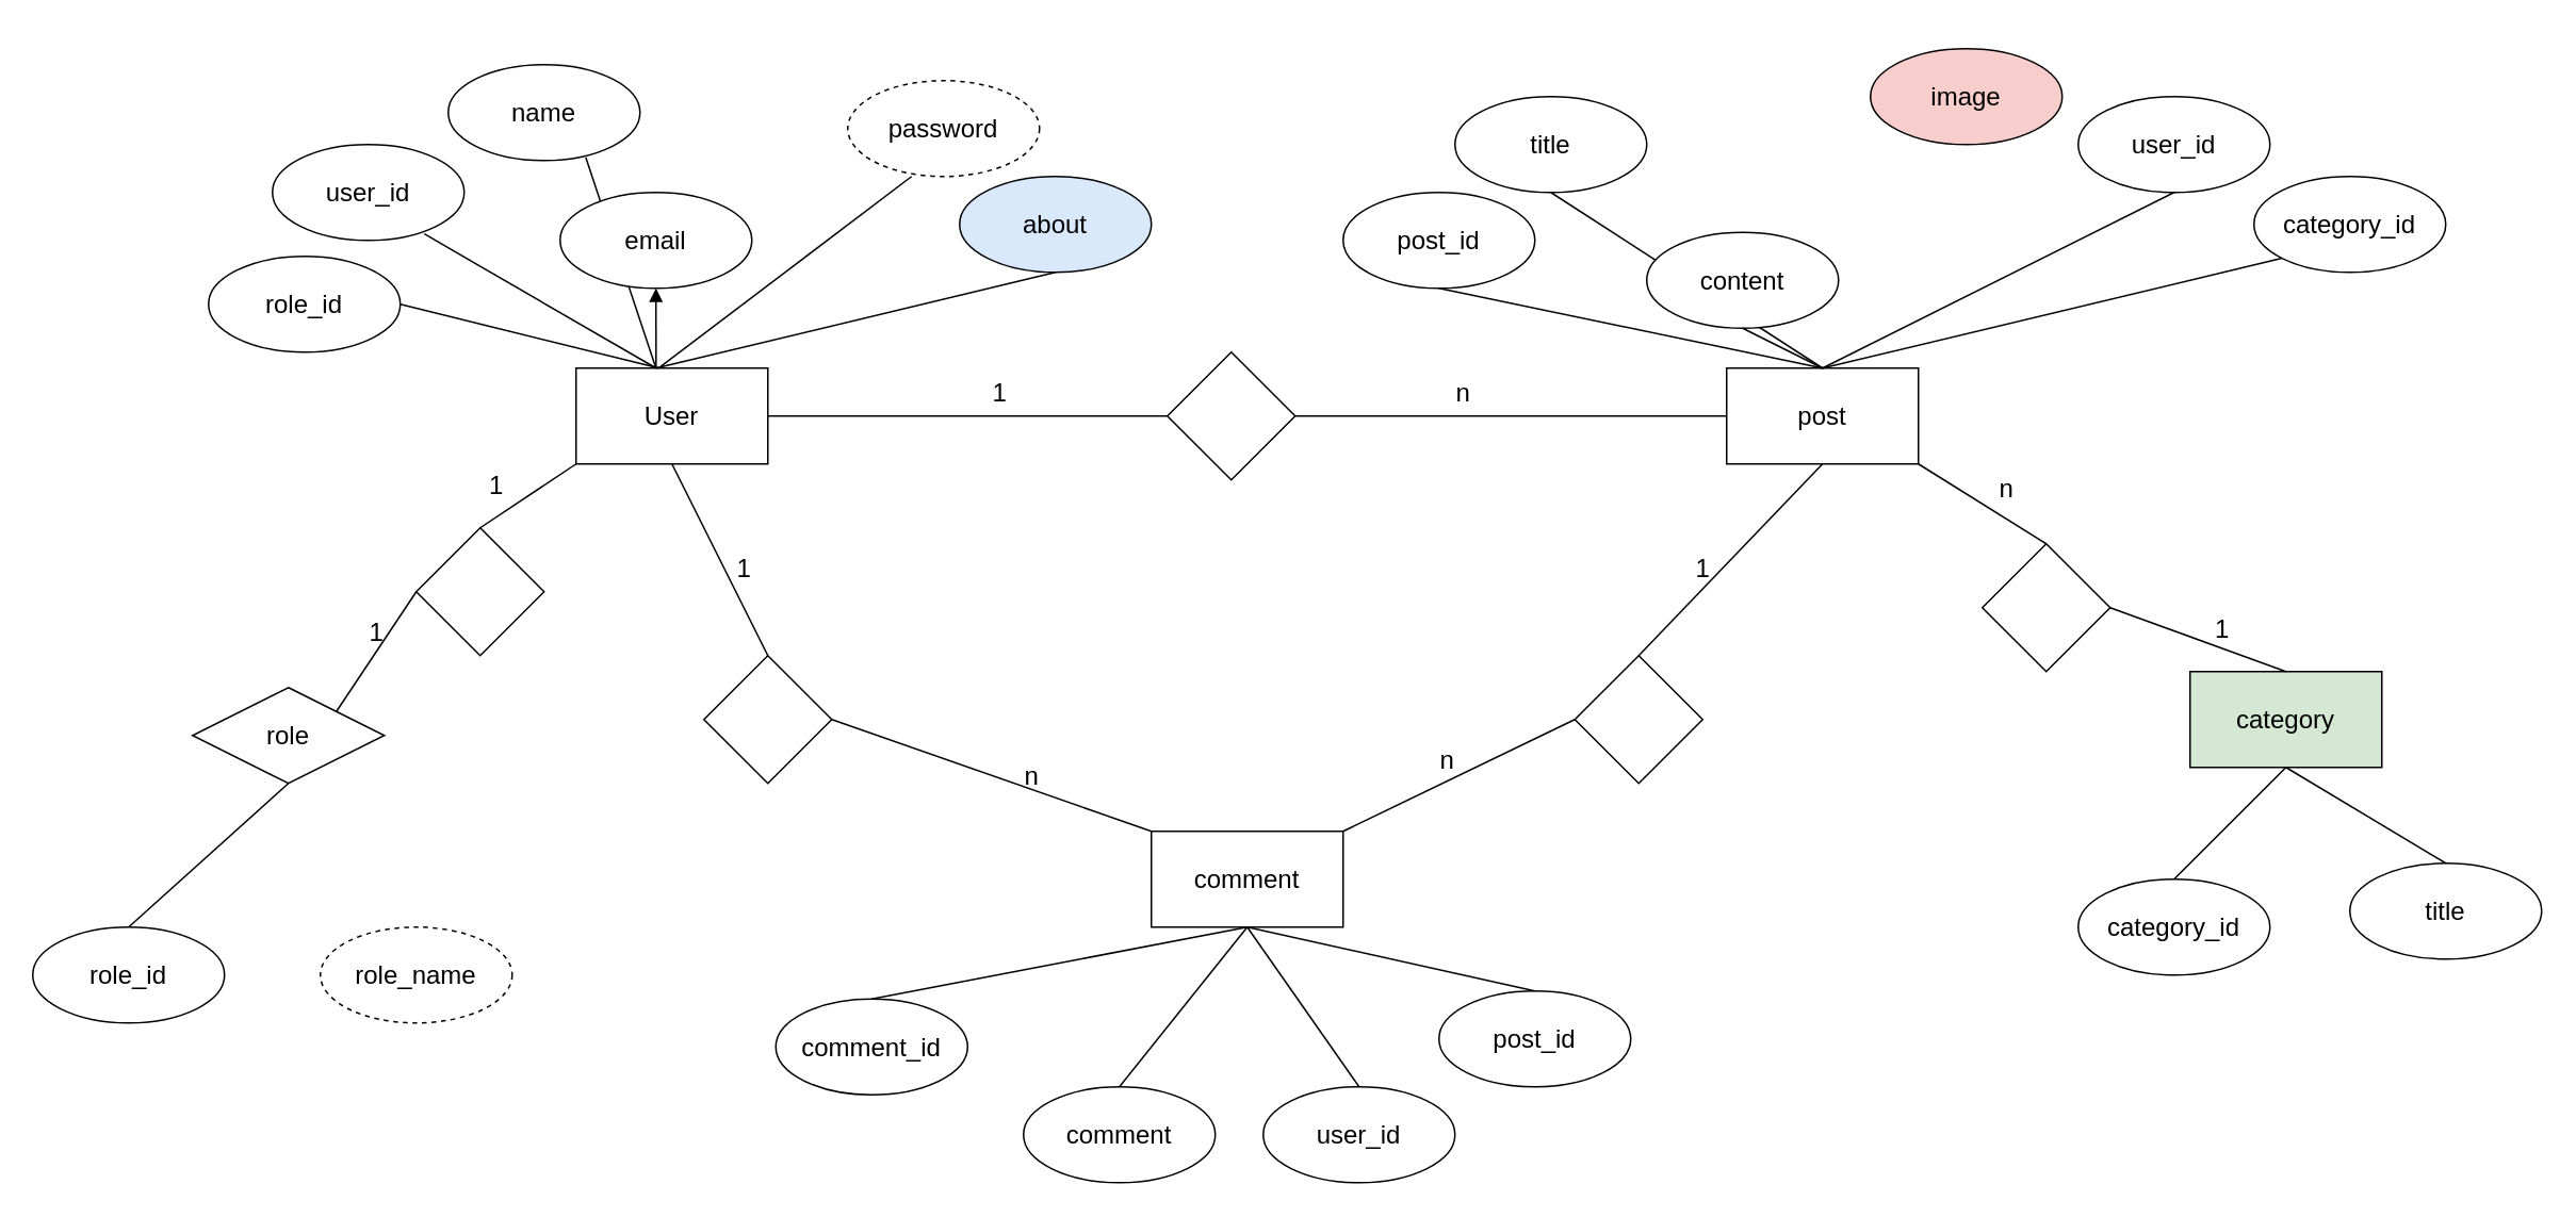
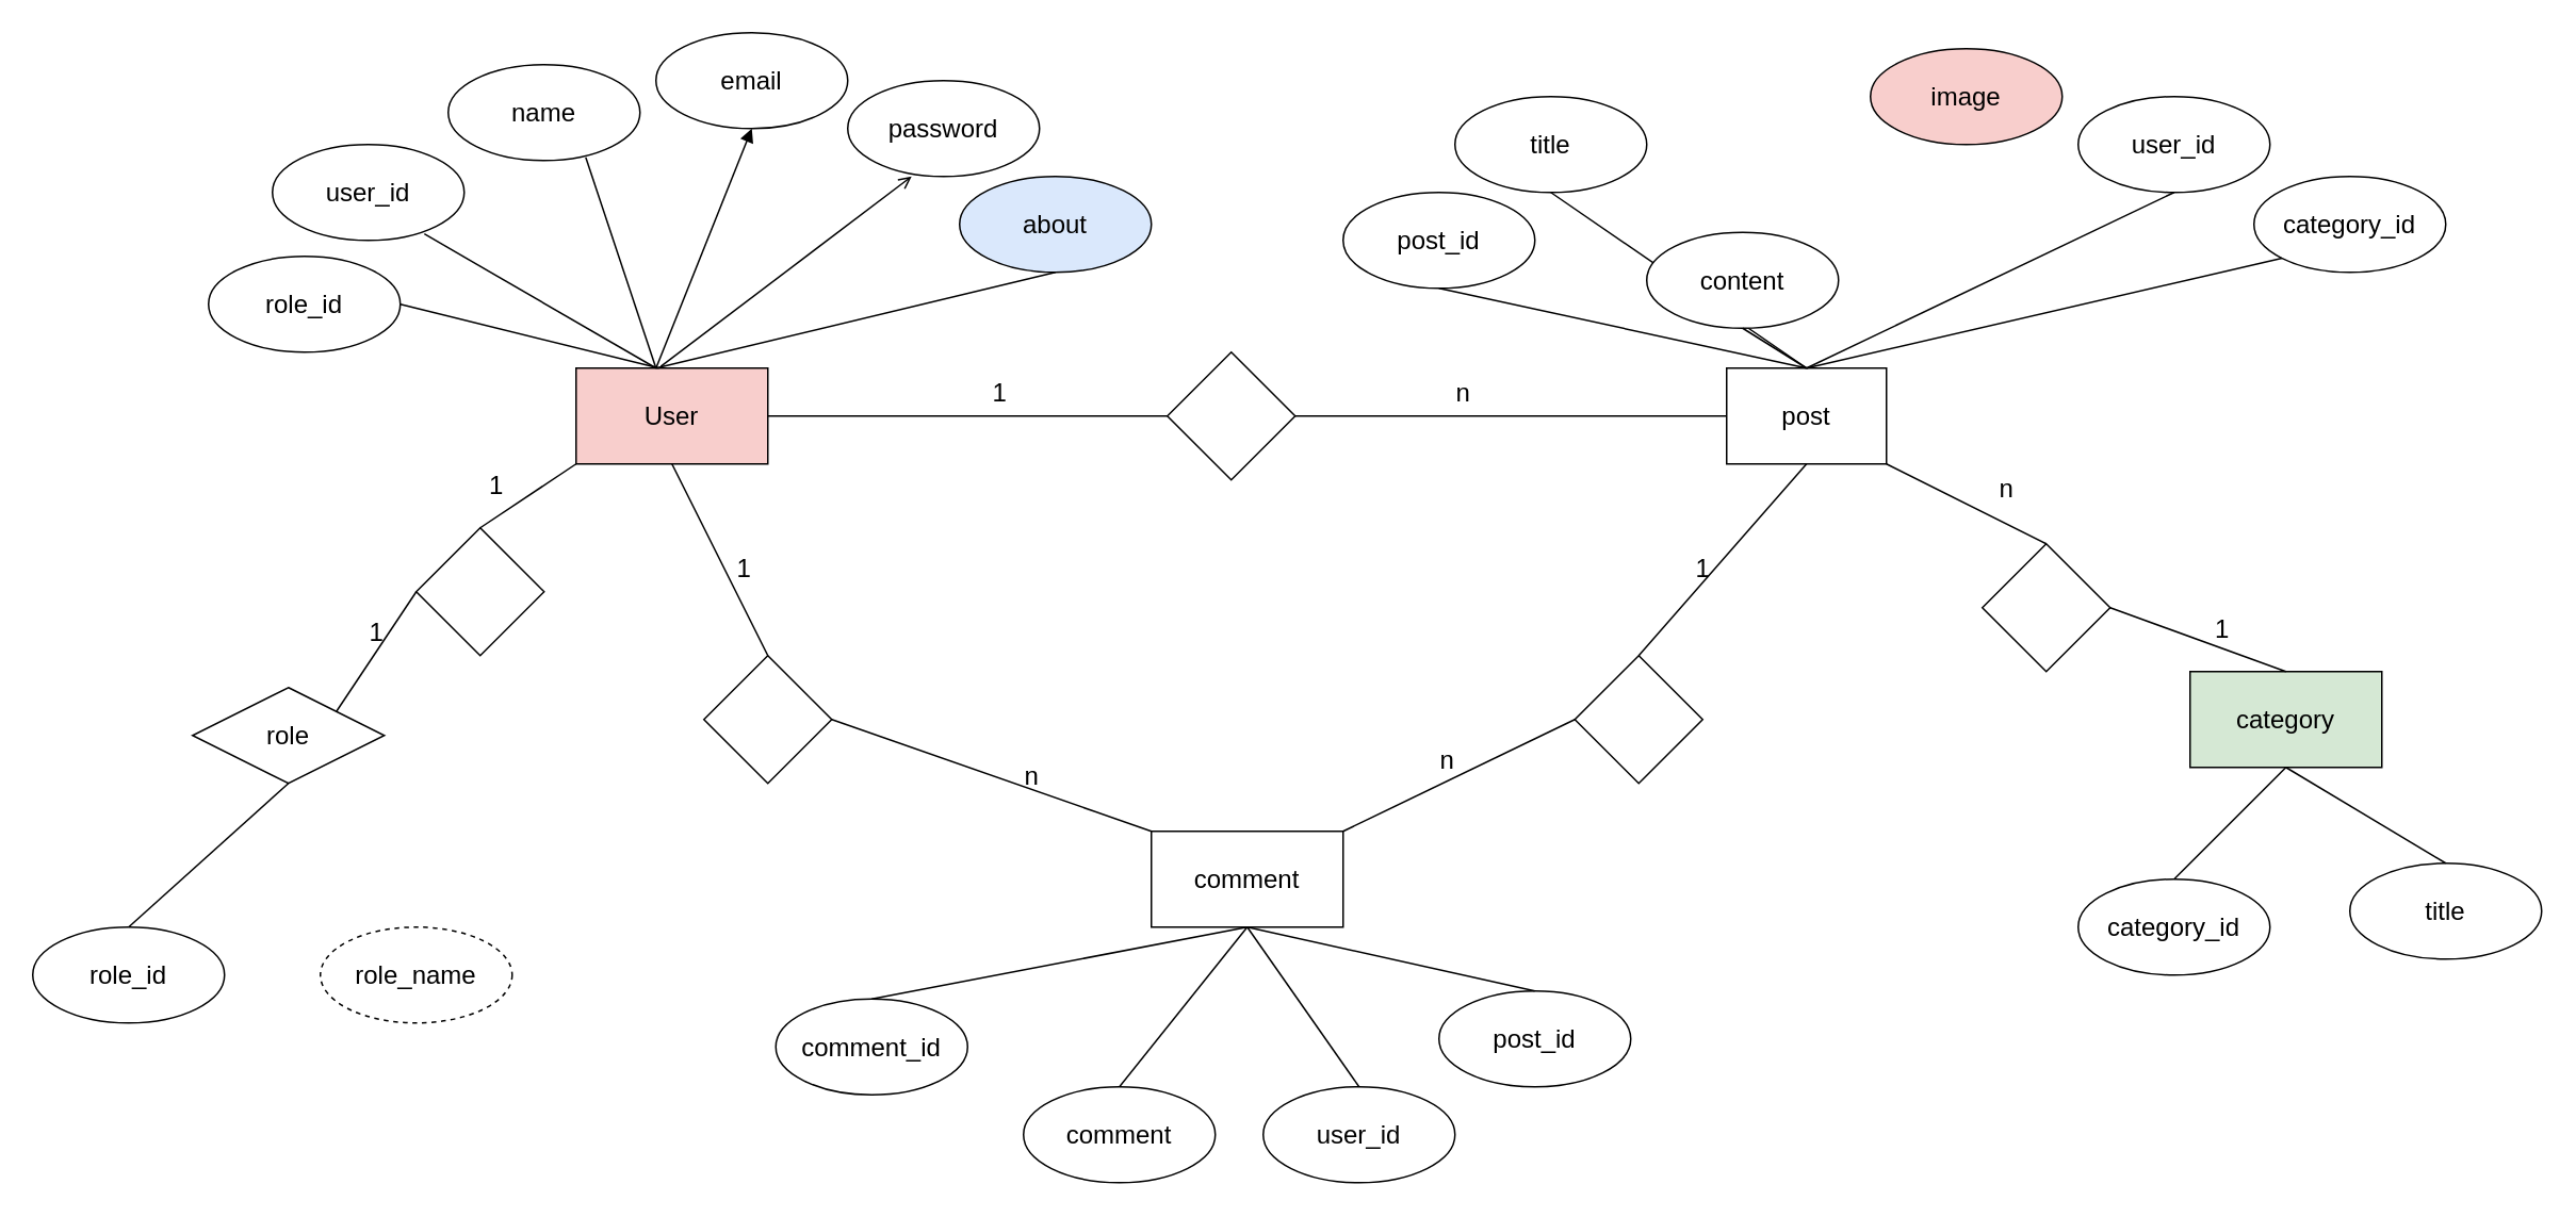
- <mxCell id="9" value="password" style="ellipse;whiteSpace=wrap;html=1;strokeWidth=1;fontSize=16;dashed=1;" vertex="1" parent="1"><mxGeometry x="530" y="50" width="120" height="60" as="geometry" /></mxCell>
+ <mxCell id="9" value="password" style="ellipse;whiteSpace=wrap;html=1;strokeWidth=1;fontSize=16;" vertex="1" parent="1"><mxGeometry x="530" y="50" width="120" height="60" as="geometry" /></mxCell>
- <mxCell id="10" value="" style="endArrow=none;html=1;rounded=0;exitX=0.442;exitY=-0.017;exitDx=0;exitDy=0;exitPerimeter=0;entryX=0.333;entryY=1;entryDx=0;entryDy=0;entryPerimeter=0;strokeWidth=1;fontSize=16;" edge="1" parent="1" source="2" target="9"><mxGeometry width="50" height="50" relative="1" as="geometry"><mxPoint x="390" y="180" as="sourcePoint" /><mxPoint x="550" y="100" as="targetPoint" /></mxGeometry></mxCell>
+ <mxCell id="10" value="" style="endArrow=open;html=1;rounded=0;exitX=0.442;exitY=-0.017;exitDx=0;exitDy=0;exitPerimeter=0;entryX=0.333;entryY=1;entryDx=0;entryDy=0;entryPerimeter=0;strokeWidth=1;fontSize=16;" edge="1" parent="1" source="2" target="9"><mxGeometry width="50" height="50" relative="1" as="geometry"><mxPoint x="390" y="180" as="sourcePoint" /><mxPoint x="550" y="100" as="targetPoint" /></mxGeometry></mxCell>
- <mxCell id="7" value="email" style="ellipse;whiteSpace=wrap;html=1;fontSize=16;" vertex="1" parent="1"><mxGeometry x="350" y="120" width="120" height="60" as="geometry" /></mxCell>
+ <mxCell id="7" value="email" style="ellipse;whiteSpace=wrap;html=1;fontSize=16;" vertex="1" parent="1"><mxGeometry x="410" y="20" width="120" height="60" as="geometry" /></mxCell>
- <mxCell id="2" value="&lt;font style=&quot;font-size: 16px;&quot;&gt;User&lt;/font&gt;" style="rounded=0;whiteSpace=wrap;html=1;strokeWidth=1;fontSize=16;" vertex="1" parent="1"><mxGeometry x="360" y="230" width="120" height="60" as="geometry" /></mxCell>
+ <mxCell id="2" value="&lt;font style=&quot;font-size: 16px;&quot;&gt;User&lt;/font&gt;" style="rounded=0;whiteSpace=wrap;html=1;strokeWidth=1;fontSize=16;fillColor=#f8cecc;" vertex="1" parent="1"><mxGeometry x="360" y="230" width="120" height="60" as="geometry" /></mxCell>
- <mxCell id="13" value="&lt;font style=&quot;font-size: 16px;&quot;&gt;post&lt;/font&gt;" style="rounded=0;whiteSpace=wrap;html=1;fontSize=16;" vertex="1" parent="1"><mxGeometry x="1080" y="230" width="120" height="60" as="geometry" /></mxCell>
+ <mxCell id="13" value="&lt;font style=&quot;font-size: 16px;&quot;&gt;post&lt;/font&gt;" style="rounded=0;whiteSpace=wrap;html=1;fontSize=16;" vertex="1" parent="1"><mxGeometry x="1080" y="230" width="100" height="60" as="geometry" /></mxCell>
